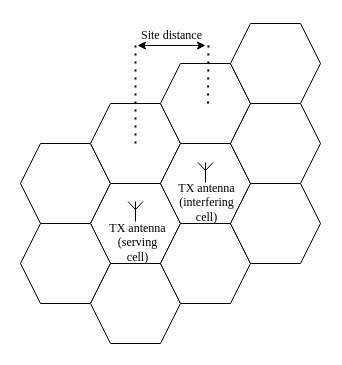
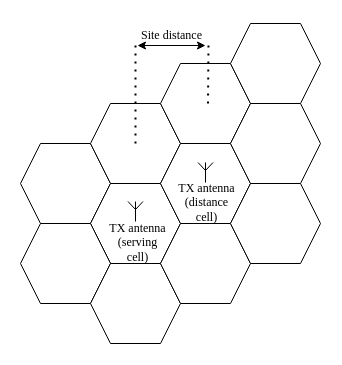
- <mxCell id="15" value="&lt;font face=&quot;Times New Roman&quot;&gt;TX antenna (interfering&lt;br&gt;cell)&lt;/font&gt;" style="text;html=1;strokeColor=none;fillColor=none;align=center;verticalAlign=middle;whiteSpace=wrap;rounded=0;" vertex="1" parent="1"><mxGeometry x="164" y="192" width="85" height="20" as="geometry" /></mxCell>
+ <mxCell id="15" value="&lt;font face=&quot;Times New Roman&quot;&gt;TX antenna (distance&lt;br&gt;cell)&lt;/font&gt;" style="text;html=1;strokeColor=none;fillColor=none;align=center;verticalAlign=middle;whiteSpace=wrap;rounded=0;" vertex="1" parent="1"><mxGeometry x="164" y="192" width="85" height="20" as="geometry" /></mxCell>
